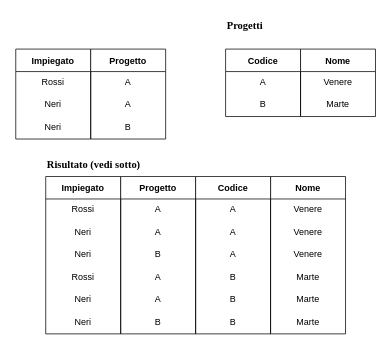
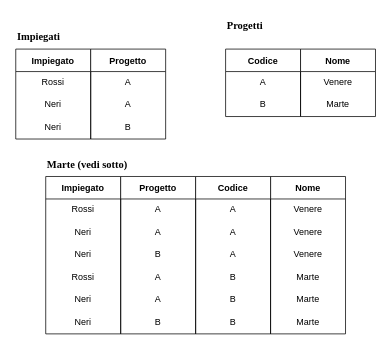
+ <mxCell id="10" value="Impiegati" style="text;html=1;align=left;verticalAlign=middle;resizable=0;points=[];autosize=1;strokeColor=none;fillColor=none;fontStyle=1;fontFamily=Times New Roman;fontSize=14;" parent="1" vertex="1"><mxGeometry x="20" y="35" width="80" height="30" as="geometry" /></mxCell>
- <mxCell id="18" value="Risultato (vedi sotto)" style="text;html=1;align=left;verticalAlign=middle;resizable=0;points=[];autosize=1;strokeColor=none;fillColor=none;fontStyle=1;fontFamily=Times New Roman;fontSize=14;" parent="1" vertex="1"><mxGeometry x="60" y="205" width="150" height="30" as="geometry" /></mxCell>
+ <mxCell id="18" value="Marte (vedi sotto)" style="text;html=1;align=left;verticalAlign=middle;resizable=0;points=[];autosize=1;strokeColor=none;fillColor=none;fontStyle=1;fontFamily=Times New Roman;fontSize=14;" parent="1" vertex="1"><mxGeometry x="60" y="205" width="150" height="30" as="geometry" /></mxCell>
